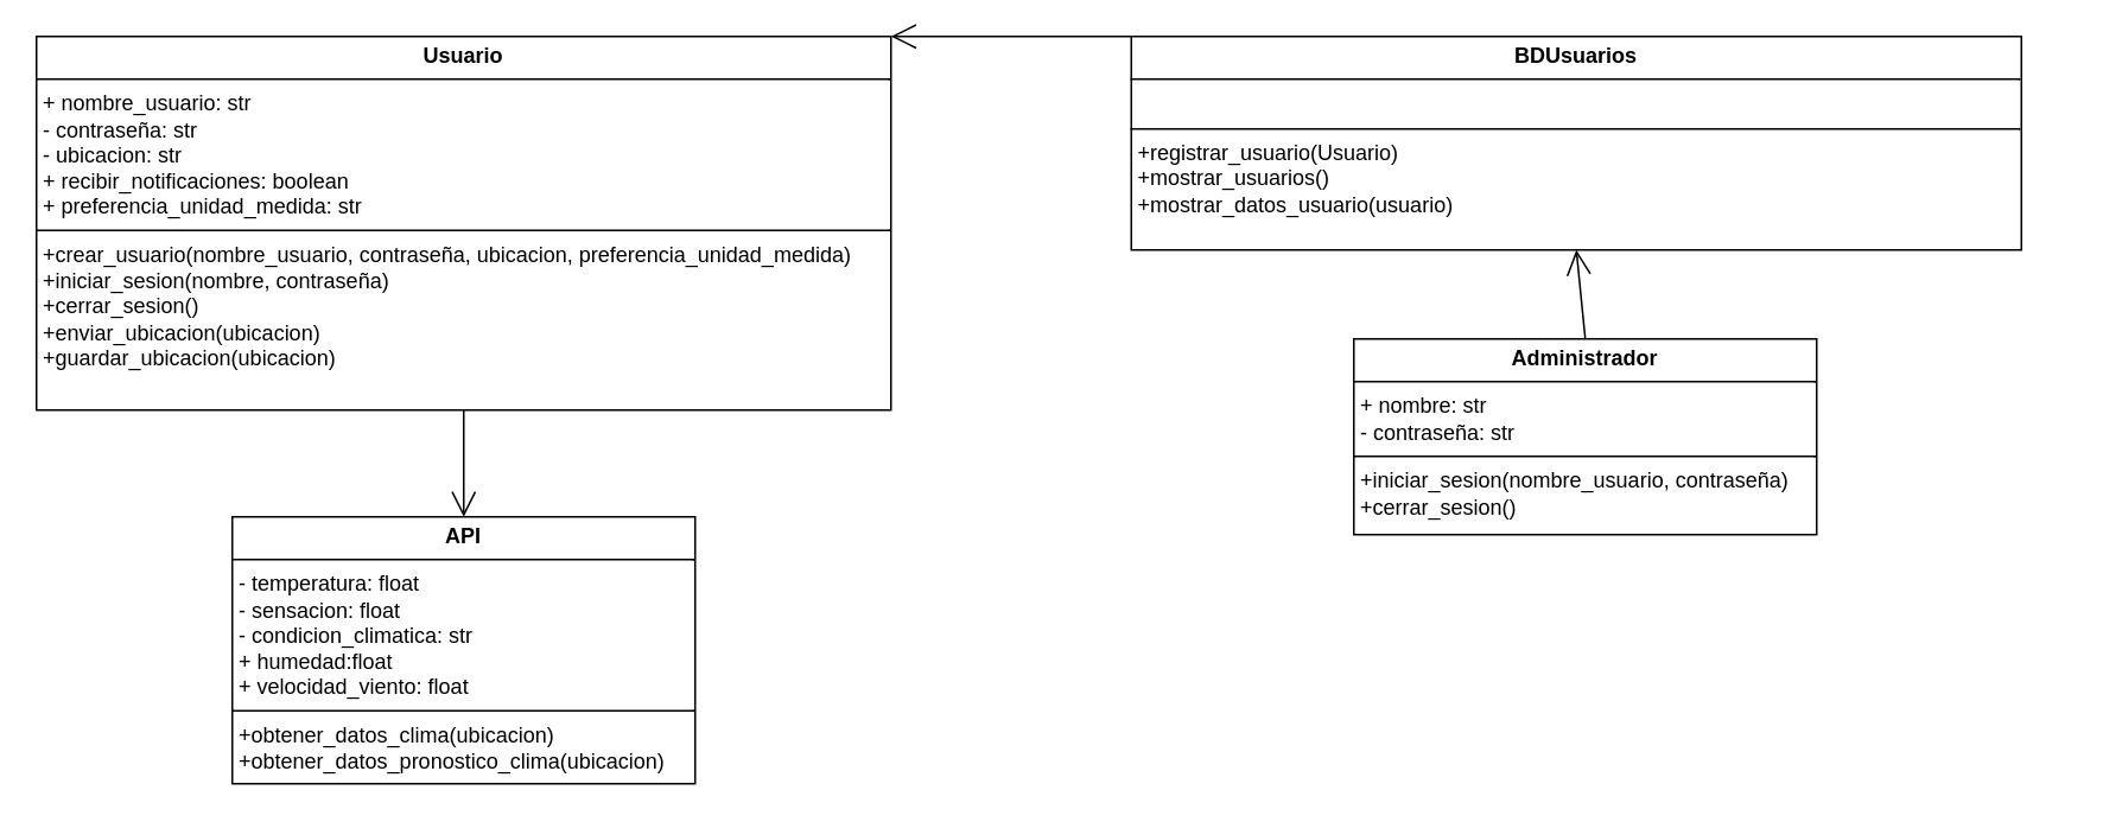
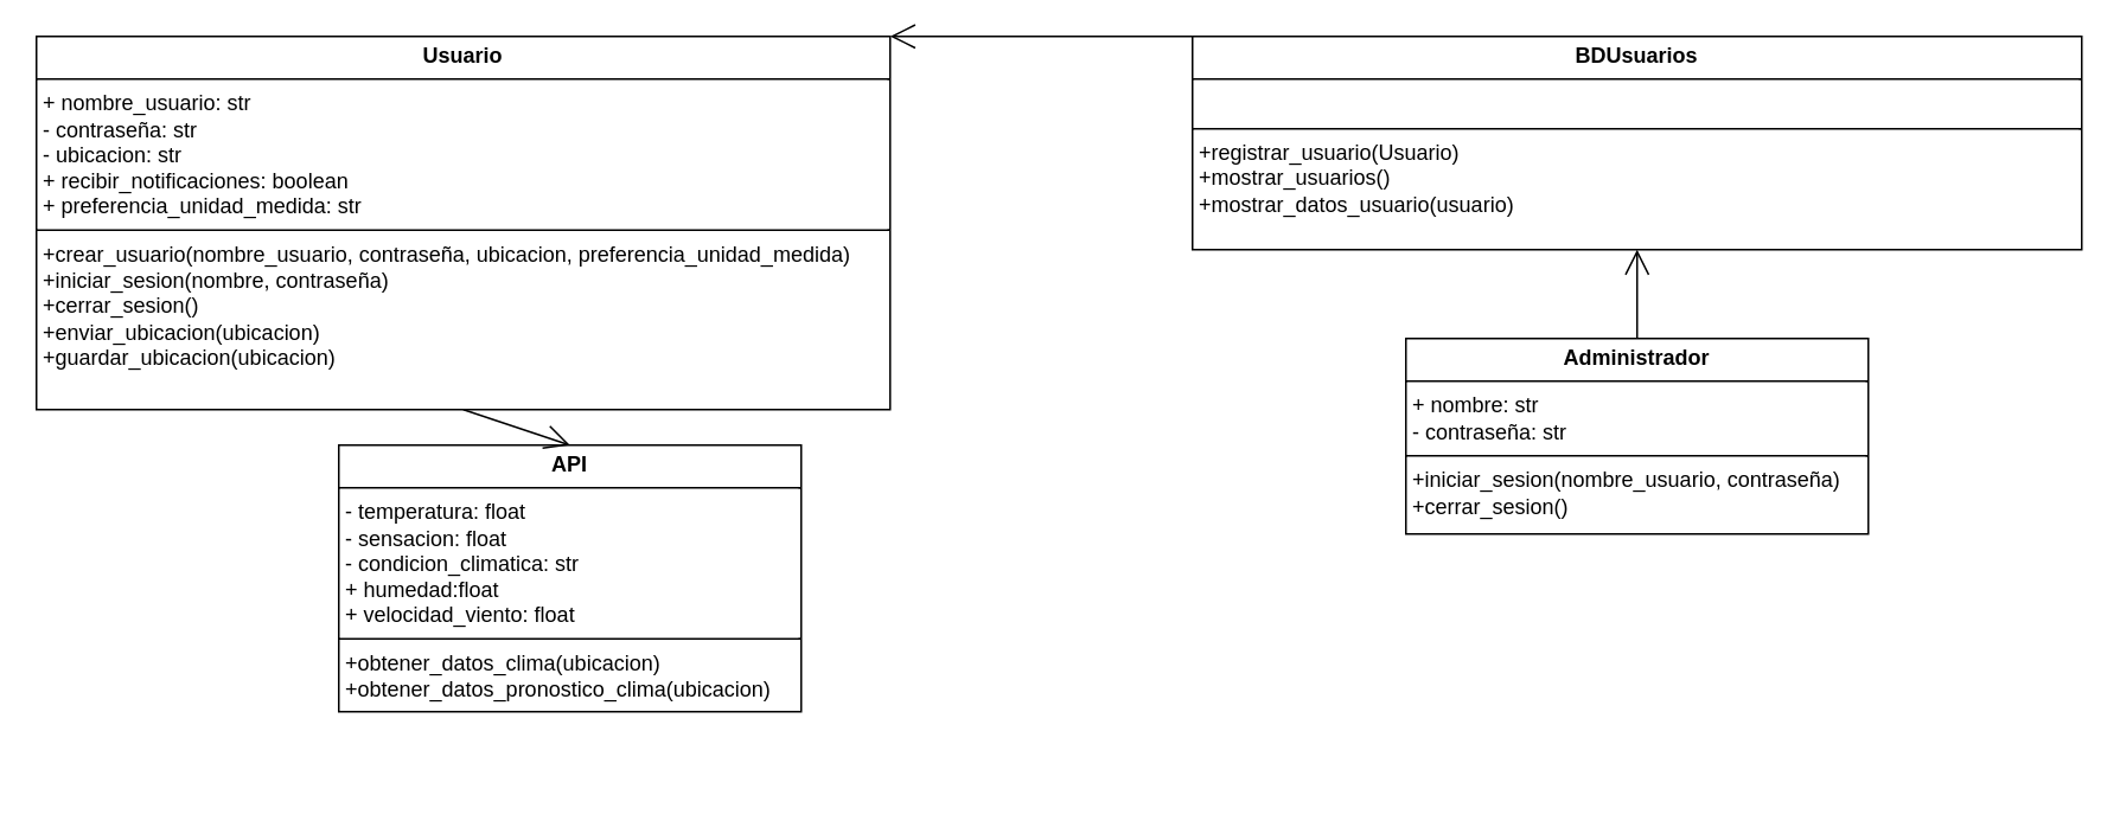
- <mxCell id="5" value="&lt;p style=&quot;margin:0px;margin-top:4px;text-align:center;&quot;&gt;&lt;b&gt;BDUsuarios&lt;/b&gt;&lt;/p&gt;&lt;hr size=&quot;1&quot; style=&quot;border-style:solid;&quot;&gt;&lt;p style=&quot;margin:0px;margin-left:4px;&quot;&gt;&lt;br&gt;&lt;/p&gt;&lt;hr size=&quot;1&quot; style=&quot;border-style:solid;&quot;&gt;&lt;p style=&quot;margin:0px;margin-left:4px;&quot;&gt;+registrar_usuario(&lt;span style=&quot;background-color: initial;&quot;&gt;Usuario&lt;/span&gt;&lt;span style=&quot;background-color: initial;&quot;&gt;)&lt;/span&gt;&lt;/p&gt;&lt;p style=&quot;margin: 0px 0px 0px 4px;&quot;&gt;+mostrar_usuarios()&lt;/p&gt;&lt;p style=&quot;margin: 0px 0px 0px 4px;&quot;&gt;+mostrar_datos_usuario(usuario)&lt;/p&gt;" style="verticalAlign=top;align=left;overflow=fill;html=1;whiteSpace=wrap;" vertex="1" parent="1"><mxGeometry x="635" y="20" width="500" height="120" as="geometry" /></mxCell>
+ <mxCell id="5" value="&lt;p style=&quot;margin:0px;margin-top:4px;text-align:center;&quot;&gt;&lt;b&gt;BDUsuarios&lt;/b&gt;&lt;/p&gt;&lt;hr size=&quot;1&quot; style=&quot;border-style:solid;&quot;&gt;&lt;p style=&quot;margin:0px;margin-left:4px;&quot;&gt;&lt;br&gt;&lt;/p&gt;&lt;hr size=&quot;1&quot; style=&quot;border-style:solid;&quot;&gt;&lt;p style=&quot;margin:0px;margin-left:4px;&quot;&gt;+registrar_usuario(&lt;span style=&quot;background-color: initial;&quot;&gt;Usuario&lt;/span&gt;&lt;span style=&quot;background-color: initial;&quot;&gt;)&lt;/span&gt;&lt;/p&gt;&lt;p style=&quot;margin: 0px 0px 0px 4px;&quot;&gt;+mostrar_usuarios()&lt;/p&gt;&lt;p style=&quot;margin: 0px 0px 0px 4px;&quot;&gt;+mostrar_datos_usuario(usuario)&lt;/p&gt;" style="verticalAlign=top;align=left;overflow=fill;html=1;whiteSpace=wrap;" vertex="1" parent="1"><mxGeometry x="670" y="20" width="500" height="120" as="geometry" /></mxCell>
- <mxCell id="3" value="&lt;p style=&quot;margin:0px;margin-top:4px;text-align:center;&quot;&gt;&lt;b&gt;Administrador&lt;/b&gt;&lt;/p&gt;&lt;hr size=&quot;1&quot; style=&quot;border-style:solid;&quot;&gt;&lt;p style=&quot;margin:0px;margin-left:4px;&quot;&gt;+ nombre: str&lt;/p&gt;&lt;p style=&quot;margin:0px;margin-left:4px;&quot;&gt;- contraseña: str&lt;/p&gt;&lt;hr size=&quot;1&quot; style=&quot;border-style:solid;&quot;&gt;&lt;p style=&quot;margin:0px;margin-left:4px;&quot;&gt;&lt;span style=&quot;background-color: initial;&quot;&gt;+iniciar_sesion(nombre_usuario, contraseña)&lt;/span&gt;&lt;br&gt;&lt;/p&gt;&lt;p style=&quot;margin:0px;margin-left:4px;&quot;&gt;+cerrar_sesion()&lt;/p&gt;" style="verticalAlign=top;align=left;overflow=fill;html=1;whiteSpace=wrap;" vertex="1" parent="1"><mxGeometry x="760" y="190" width="260" height="110" as="geometry" /></mxCell>
+ <mxCell id="3" value="&lt;p style=&quot;margin:0px;margin-top:4px;text-align:center;&quot;&gt;&lt;b&gt;Administrador&lt;/b&gt;&lt;/p&gt;&lt;hr size=&quot;1&quot; style=&quot;border-style:solid;&quot;&gt;&lt;p style=&quot;margin:0px;margin-left:4px;&quot;&gt;+ nombre: str&lt;/p&gt;&lt;p style=&quot;margin:0px;margin-left:4px;&quot;&gt;- contraseña: str&lt;/p&gt;&lt;hr size=&quot;1&quot; style=&quot;border-style:solid;&quot;&gt;&lt;p style=&quot;margin:0px;margin-left:4px;&quot;&gt;&lt;span style=&quot;background-color: initial;&quot;&gt;+iniciar_sesion(nombre_usuario, contraseña)&lt;/span&gt;&lt;br&gt;&lt;/p&gt;&lt;p style=&quot;margin:0px;margin-left:4px;&quot;&gt;+cerrar_sesion()&lt;/p&gt;" style="verticalAlign=top;align=left;overflow=fill;html=1;whiteSpace=wrap;" vertex="1" parent="1"><mxGeometry x="790" y="190" width="260" height="110" as="geometry" /></mxCell>
- <mxCell id="4" value="&lt;p style=&quot;margin:0px;margin-top:4px;text-align:center;&quot;&gt;&lt;b&gt;API&lt;/b&gt;&lt;/p&gt;&lt;hr size=&quot;1&quot; style=&quot;border-style:solid;&quot;&gt;&lt;p style=&quot;margin:0px;margin-left:4px;&quot;&gt;- temperatura: float&lt;/p&gt;&lt;p style=&quot;margin:0px;margin-left:4px;&quot;&gt;- sensacion: float&lt;/p&gt;&lt;p style=&quot;margin:0px;margin-left:4px;&quot;&gt;- condicion_climatica: str&lt;/p&gt;&lt;p style=&quot;margin:0px;margin-left:4px;&quot;&gt;+&amp;nbsp;humedad:float&lt;/p&gt;&lt;p style=&quot;margin:0px;margin-left:4px;&quot;&gt;+ velocidad_viento: float&lt;/p&gt;&lt;hr size=&quot;1&quot; style=&quot;border-style:solid;&quot;&gt;&lt;p style=&quot;margin:0px;margin-left:4px;&quot;&gt;+obtener_datos_clima(ubicacion)&lt;/p&gt;&lt;p style=&quot;margin:0px;margin-left:4px;&quot;&gt;+obtener_datos_pronostico_clima(ubicacion)&lt;/p&gt;" style="verticalAlign=top;align=left;overflow=fill;html=1;whiteSpace=wrap;" vertex="1" parent="1"><mxGeometry x="130" y="290" width="260" height="150" as="geometry" /></mxCell>
+ <mxCell id="4" value="&lt;p style=&quot;margin:0px;margin-top:4px;text-align:center;&quot;&gt;&lt;b&gt;API&lt;/b&gt;&lt;/p&gt;&lt;hr size=&quot;1&quot; style=&quot;border-style:solid;&quot;&gt;&lt;p style=&quot;margin:0px;margin-left:4px;&quot;&gt;- temperatura: float&lt;/p&gt;&lt;p style=&quot;margin:0px;margin-left:4px;&quot;&gt;- sensacion: float&lt;/p&gt;&lt;p style=&quot;margin:0px;margin-left:4px;&quot;&gt;- condicion_climatica: str&lt;/p&gt;&lt;p style=&quot;margin:0px;margin-left:4px;&quot;&gt;+&amp;nbsp;humedad:float&lt;/p&gt;&lt;p style=&quot;margin:0px;margin-left:4px;&quot;&gt;+ velocidad_viento: float&lt;/p&gt;&lt;hr size=&quot;1&quot; style=&quot;border-style:solid;&quot;&gt;&lt;p style=&quot;margin:0px;margin-left:4px;&quot;&gt;+obtener_datos_clima(ubicacion)&lt;/p&gt;&lt;p style=&quot;margin:0px;margin-left:4px;&quot;&gt;+obtener_datos_pronostico_clima(ubicacion)&lt;/p&gt;" style="verticalAlign=top;align=left;overflow=fill;html=1;whiteSpace=wrap;" vertex="1" parent="1"><mxGeometry x="190" y="250" width="260" height="150" as="geometry" /></mxCell>
